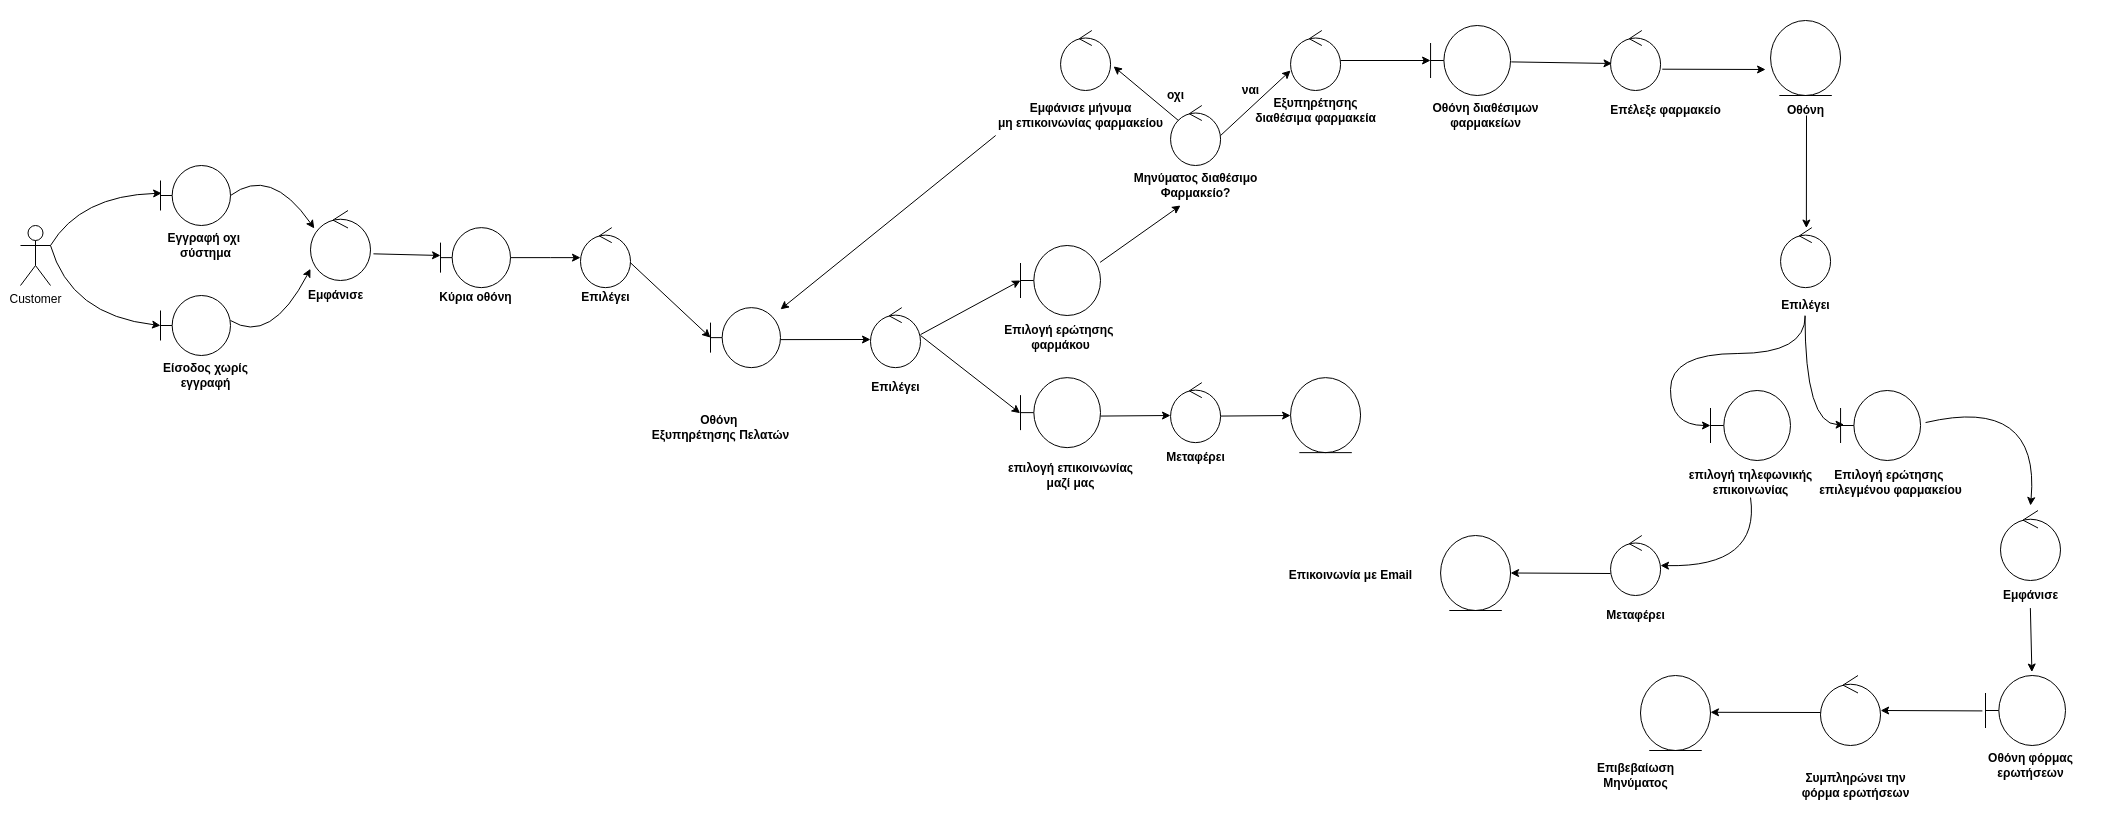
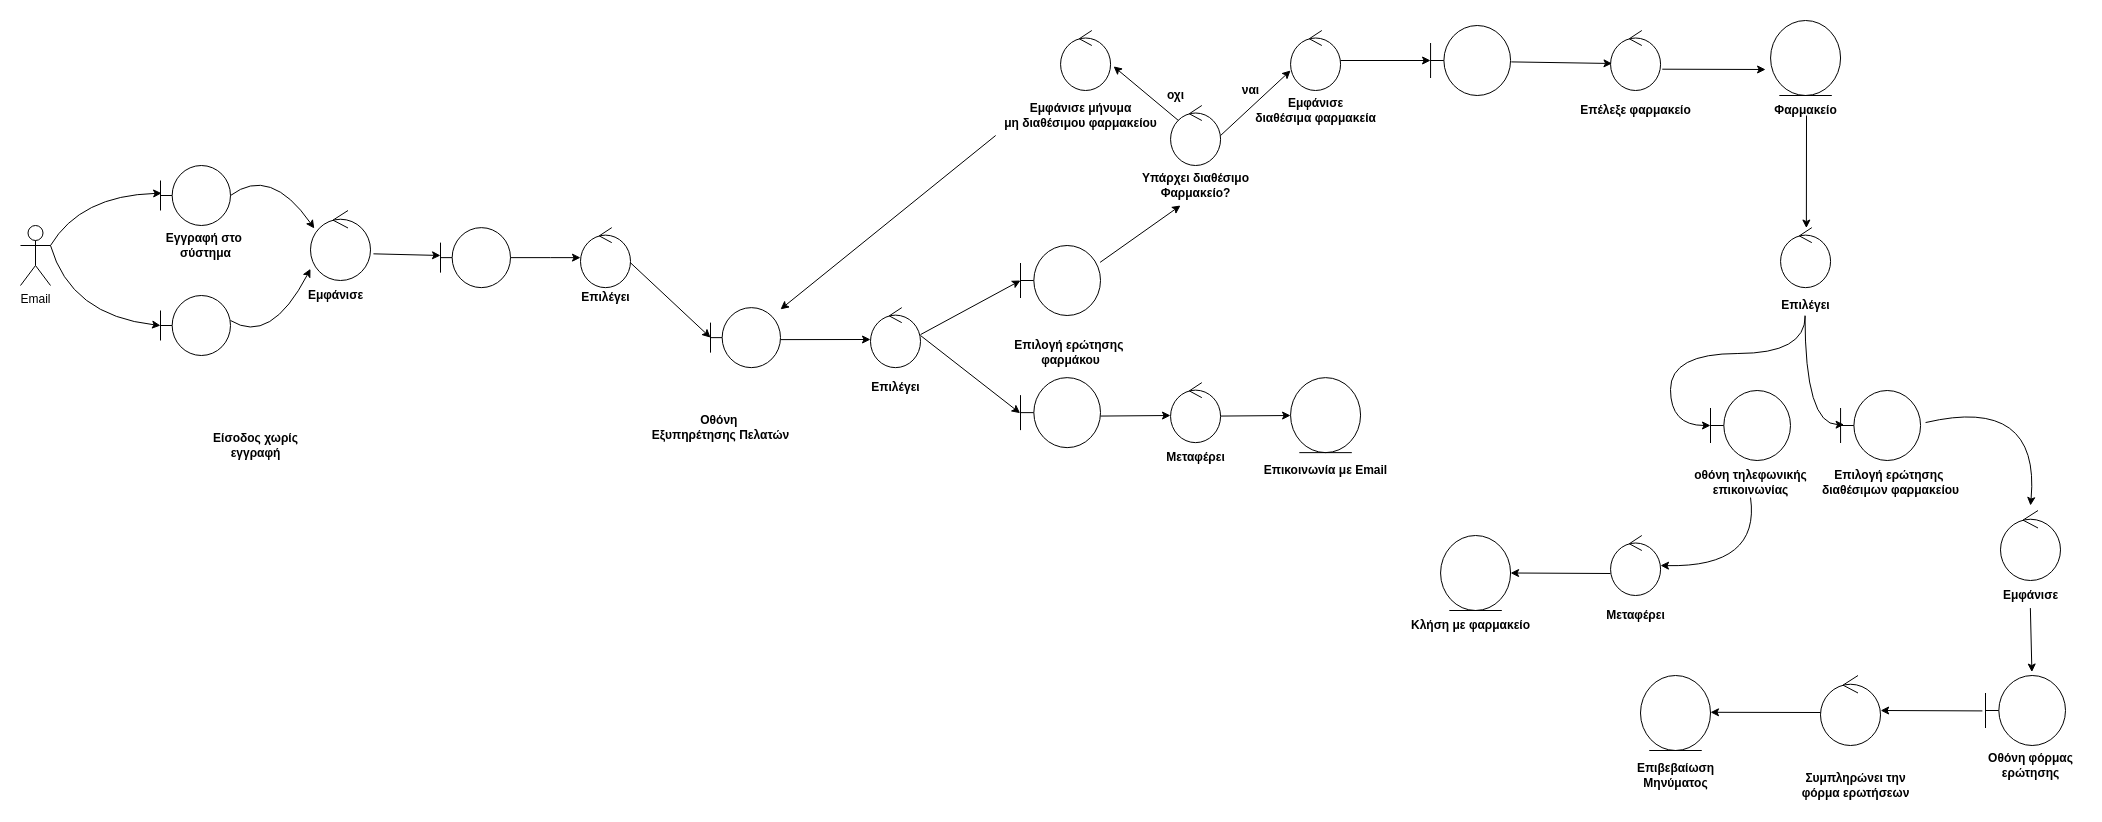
- <mxCell id="25" value="Εξυπηρέτησης&lt;br style=&quot;font-size: 12px&quot;&gt;διαθέσιμα φαρμακεία" style="text;html=1;align=center;verticalAlign=middle;resizable=0;points=[];autosize=1;strokeColor=none;fillColor=none;fontSize=12;strokeWidth=1;spacing=2;fontStyle=1" vertex="1" parent="1"><mxGeometry x="1245.07" y="90" width="140" height="40" as="geometry" /></mxCell>
+ <mxCell id="25" value="Εμφάνισε&lt;br style=&quot;font-size: 12px&quot;&gt;διαθέσιμα φαρμακεία" style="text;html=1;align=center;verticalAlign=middle;resizable=0;points=[];autosize=1;strokeColor=none;fillColor=none;fontSize=12;strokeWidth=1;spacing=2;fontStyle=1" vertex="1" parent="1"><mxGeometry x="1245.07" y="90" width="140" height="40" as="geometry" /></mxCell>
- <mxCell id="30" value="Επέλεξε φαρμακείο" style="text;html=1;align=center;verticalAlign=middle;resizable=0;points=[];autosize=1;strokeColor=none;fillColor=none;fontSize=12;fontStyle=1" vertex="1" parent="1"><mxGeometry x="1600.07" y="100" width="130" height="20" as="geometry" /></mxCell>
+ <mxCell id="30" value="Επέλεξε φαρμακείο" style="text;html=1;align=center;verticalAlign=middle;resizable=0;points=[];autosize=1;strokeColor=none;fillColor=none;fontSize=12;fontStyle=1" vertex="1" parent="1"><mxGeometry x="1570.07" y="100" width="130" height="20" as="geometry" /></mxCell>
- <mxCell id="32" value="Οθόνη" style="text;html=1;align=center;verticalAlign=middle;resizable=0;points=[];autosize=1;strokeColor=none;fillColor=none;fontSize=12;fontStyle=1" vertex="1" parent="1"><mxGeometry x="1765.07" y="100" width="80" height="20" as="geometry" /></mxCell>
+ <mxCell id="32" value="Φαρμακείο" style="text;html=1;align=center;verticalAlign=middle;resizable=0;points=[];autosize=1;strokeColor=none;fillColor=none;fontSize=12;fontStyle=1" vertex="1" parent="1"><mxGeometry x="1765.07" y="100" width="80" height="20" as="geometry" /></mxCell>
- <mxCell id="22" value="Εμφάνισε μήνυμα&lt;br style=&quot;font-size: 12px;&quot;&gt;μη επικοινωνίας φαρμακείου" style="text;html=1;align=center;verticalAlign=middle;resizable=0;points=[];autosize=1;strokeColor=none;fillColor=none;fontSize=12;strokeWidth=1;spacing=2;fontStyle=1" vertex="1" parent="1"><mxGeometry x="995" y="95" width="170" height="40" as="geometry" /></mxCell>
+ <mxCell id="22" value="Εμφάνισε μήνυμα&lt;br style=&quot;font-size: 12px;&quot;&gt;μη διαθέσιμου φαρμακείου" style="text;html=1;align=center;verticalAlign=middle;resizable=0;points=[];autosize=1;strokeColor=none;fillColor=none;fontSize=12;strokeWidth=1;spacing=2;fontStyle=1" vertex="1" parent="1"><mxGeometry x="995" y="95" width="170" height="40" as="geometry" /></mxCell>
- <mxCell id="27" value="Οθόνη διαθέσιμων &lt;br&gt;φαρμακείων" style="text;html=1;align=center;verticalAlign=middle;resizable=0;points=[];autosize=1;strokeColor=none;fillColor=none;fontSize=12;fontStyle=1" vertex="1" parent="1"><mxGeometry x="1425.07" y="100" width="120" height="30" as="geometry" /></mxCell>
- <mxCell id="15" value="&lt;b style=&quot;font-size: 12px;&quot;&gt;Μηνύματος διαθέσιμο&lt;br style=&quot;font-size: 12px;&quot;&gt;Φαρμακείο?&lt;br style=&quot;font-size: 12px;&quot;&gt;&lt;/b&gt;" style="text;html=1;align=center;verticalAlign=middle;resizable=0;points=[];autosize=1;strokeColor=none;fillColor=none;fontSize=12;strokeWidth=1;spacing=2;" vertex="1" parent="1"><mxGeometry x="1130.07" y="165" width="130" height="40" as="geometry" /></mxCell>
+ <mxCell id="15" value="&lt;b style=&quot;font-size: 12px;&quot;&gt;Υπάρχει διαθέσιμο&lt;br style=&quot;font-size: 12px;&quot;&gt;Φαρμακείο?&lt;br style=&quot;font-size: 12px;&quot;&gt;&lt;/b&gt;" style="text;html=1;align=center;verticalAlign=middle;resizable=0;points=[];autosize=1;strokeColor=none;fillColor=none;fontSize=12;strokeWidth=1;spacing=2;" vertex="1" parent="1"><mxGeometry x="1130.07" y="165" width="130" height="40" as="geometry" /></mxCell>
- <mxCell id="37" value="Eγγραφή οχι&amp;nbsp;&lt;br&gt;σύστημα" style="text;html=1;align=center;verticalAlign=middle;resizable=0;points=[];autosize=1;strokeColor=none;fillColor=none;fontSize=12;fontStyle=1" vertex="1" parent="1"><mxGeometry x="160" y="230" width="90" height="30" as="geometry" /></mxCell>
+ <mxCell id="37" value="Eγγραφή στο&amp;nbsp;&lt;br&gt;σύστημα" style="text;html=1;align=center;verticalAlign=middle;resizable=0;points=[];autosize=1;strokeColor=none;fillColor=none;fontSize=12;fontStyle=1" vertex="1" parent="1"><mxGeometry x="160" y="230" width="90" height="30" as="geometry" /></mxCell>
- <mxCell id="7" value="&lt;b style=&quot;font-size: 12px;&quot;&gt;Κύρια οθόνη&lt;/b&gt;" style="text;html=1;align=center;verticalAlign=middle;resizable=0;points=[];autosize=1;strokeColor=none;fillColor=none;fontSize=12;strokeWidth=1;spacing=2;" vertex="1" parent="1"><mxGeometry x="430" y="287.13" width="90" height="20" as="geometry" /></mxCell>
- <mxCell id="2" value="Customer" style="shape=umlActor;verticalLabelPosition=bottom;verticalAlign=top;html=1;outlineConnect=0;fontSize=12;strokeWidth=1;spacing=2;" vertex="1" parent="1"><mxGeometry x="20" y="225" width="30" height="60" as="geometry" /></mxCell>
+ <mxCell id="2" value="Email" style="shape=umlActor;verticalLabelPosition=bottom;verticalAlign=top;html=1;outlineConnect=0;fontSize=12;strokeWidth=1;spacing=2;" vertex="1" parent="1"><mxGeometry x="20" y="225" width="30" height="60" as="geometry" /></mxCell>
- <mxCell id="50" value="Επιλογή ερώτησης&amp;nbsp;&lt;br&gt;φαρμάκου" style="text;html=1;align=center;verticalAlign=middle;resizable=0;points=[];autosize=1;strokeColor=none;fillColor=none;fontSize=12;fontColor=#000000;fontStyle=1" vertex="1" parent="1"><mxGeometry x="995" y="322.13" width="130" height="30" as="geometry" /></mxCell>
+ <mxCell id="50" value="Επιλογή ερώτησης&amp;nbsp;&lt;br&gt;φαρμάκου" style="text;html=1;align=center;verticalAlign=middle;resizable=0;points=[];autosize=1;strokeColor=none;fillColor=none;fontSize=12;fontColor=#000000;fontStyle=1" vertex="1" parent="1"><mxGeometry x="1005" y="337.13" width="130" height="30" as="geometry" /></mxCell>
- <mxCell id="38" value="Είσοδος χωρίς&lt;br&gt;εγγραφή" style="text;html=1;align=center;verticalAlign=middle;resizable=0;points=[];autosize=1;strokeColor=none;fillColor=none;fontSize=12;fontStyle=1" vertex="1" parent="1"><mxGeometry x="155" y="360" width="100" height="30" as="geometry" /></mxCell>
+ <mxCell id="38" value="Είσοδος χωρίς&lt;br&gt;εγγραφή" style="text;html=1;align=center;verticalAlign=middle;resizable=0;points=[];autosize=1;strokeColor=none;fillColor=none;fontSize=12;fontStyle=1" vertex="1" parent="1"><mxGeometry x="205" y="430" width="100" height="30" as="geometry" /></mxCell>
- <mxCell id="51" value="επιλογή επικοινωνίας&lt;br&gt;μαζί μας" style="text;html=1;align=center;verticalAlign=middle;resizable=0;points=[];autosize=1;strokeColor=none;fillColor=none;fontSize=12;fontColor=#000000;fontStyle=1" vertex="1" parent="1"><mxGeometry x="1000" y="460" width="140" height="30" as="geometry" /></mxCell>
- <mxCell id="65" value="επιλογή τηλεφωνικής&lt;br&gt;επικοινωνίας" style="text;html=1;align=center;verticalAlign=middle;resizable=0;points=[];autosize=1;strokeColor=none;fillColor=none;fontSize=12;fontColor=#000000;fontStyle=1" vertex="1" parent="1"><mxGeometry x="1680" y="467.13" width="140" height="30" as="geometry" /></mxCell>
+ <mxCell id="65" value="οθόνη τηλεφωνικής&lt;br&gt;επικοινωνίας" style="text;html=1;align=center;verticalAlign=middle;resizable=0;points=[];autosize=1;strokeColor=none;fillColor=none;fontSize=12;fontColor=#000000;fontStyle=1" vertex="1" parent="1"><mxGeometry x="1680" y="467.13" width="140" height="30" as="geometry" /></mxCell>
- <mxCell id="66" value="Επιλογή ερώτησης&amp;nbsp;&lt;br&gt;επιλεγμένου φαρμακείου" style="text;html=1;align=center;verticalAlign=middle;resizable=0;points=[];autosize=1;strokeColor=none;fillColor=none;fontSize=12;fontColor=#000000;fontStyle=1" vertex="1" parent="1"><mxGeometry x="1810" y="467.13" width="160" height="30" as="geometry" /></mxCell>
+ <mxCell id="66" value="Επιλογή ερώτησης&amp;nbsp;&lt;br&gt;διαθέσιμων φαρμακείου" style="text;html=1;align=center;verticalAlign=middle;resizable=0;points=[];autosize=1;strokeColor=none;fillColor=none;fontSize=12;fontColor=#000000;fontStyle=1" vertex="1" parent="1"><mxGeometry x="1810" y="467.13" width="160" height="30" as="geometry" /></mxCell>
- <mxCell id="57" value="Επικοινωνία με Email" style="text;html=1;align=center;verticalAlign=middle;resizable=0;points=[];autosize=1;strokeColor=none;fillColor=none;fontSize=12;fontColor=#000000;fontStyle=1" vertex="1" parent="1"><mxGeometry x="1280.07" y="565" width="140" height="20" as="geometry" /></mxCell>
+ <mxCell id="57" value="Επικοινωνία με Email" style="text;html=1;align=center;verticalAlign=middle;resizable=0;points=[];autosize=1;strokeColor=none;fillColor=none;fontSize=12;fontColor=#000000;fontStyle=1" vertex="1" parent="1"><mxGeometry x="1255.07" y="460" width="140" height="20" as="geometry" /></mxCell>
+ <mxCell id="72" value="Κλήση με φαρμακείο" style="text;html=1;align=center;verticalAlign=middle;resizable=0;points=[];autosize=1;strokeColor=none;fillColor=none;fontSize=12;fontColor=#000000;fontStyle=1" vertex="1" parent="1"><mxGeometry x="1405" y="615" width="130" height="20" as="geometry" /></mxCell>
- <mxCell id="78" value="Οθόνη φόρμας&lt;br&gt;ερωτήσεων" style="text;html=1;align=center;verticalAlign=middle;resizable=0;points=[];autosize=1;strokeColor=none;fillColor=none;fontSize=12;fontColor=#000000;fontStyle=1" vertex="1" parent="1"><mxGeometry x="1980" y="750" width="100" height="30" as="geometry" /></mxCell>
+ <mxCell id="78" value="Οθόνη φόρμας&lt;br&gt;ερώτησης" style="text;html=1;align=center;verticalAlign=middle;resizable=0;points=[];autosize=1;strokeColor=none;fillColor=none;fontSize=12;fontColor=#000000;fontStyle=1" vertex="1" parent="1"><mxGeometry x="1980" y="750" width="100" height="30" as="geometry" /></mxCell>
- <mxCell id="84" value="Επιβεβαίωση&lt;br&gt;Μηνύματος" style="text;html=1;align=center;verticalAlign=middle;resizable=0;points=[];autosize=1;strokeColor=none;fillColor=none;fontSize=12;fontColor=#000000;fontStyle=1" vertex="1" parent="1"><mxGeometry x="1590" y="760" width="90" height="30" as="geometry" /></mxCell>
+ <mxCell id="84" value="Επιβεβαίωση&lt;br&gt;Μηνύματος" style="text;html=1;align=center;verticalAlign=middle;resizable=0;points=[];autosize=1;strokeColor=none;fillColor=none;fontSize=12;fontColor=#000000;fontStyle=1" vertex="1" parent="1"><mxGeometry x="1630" y="760" width="90" height="30" as="geometry" /></mxCell>
